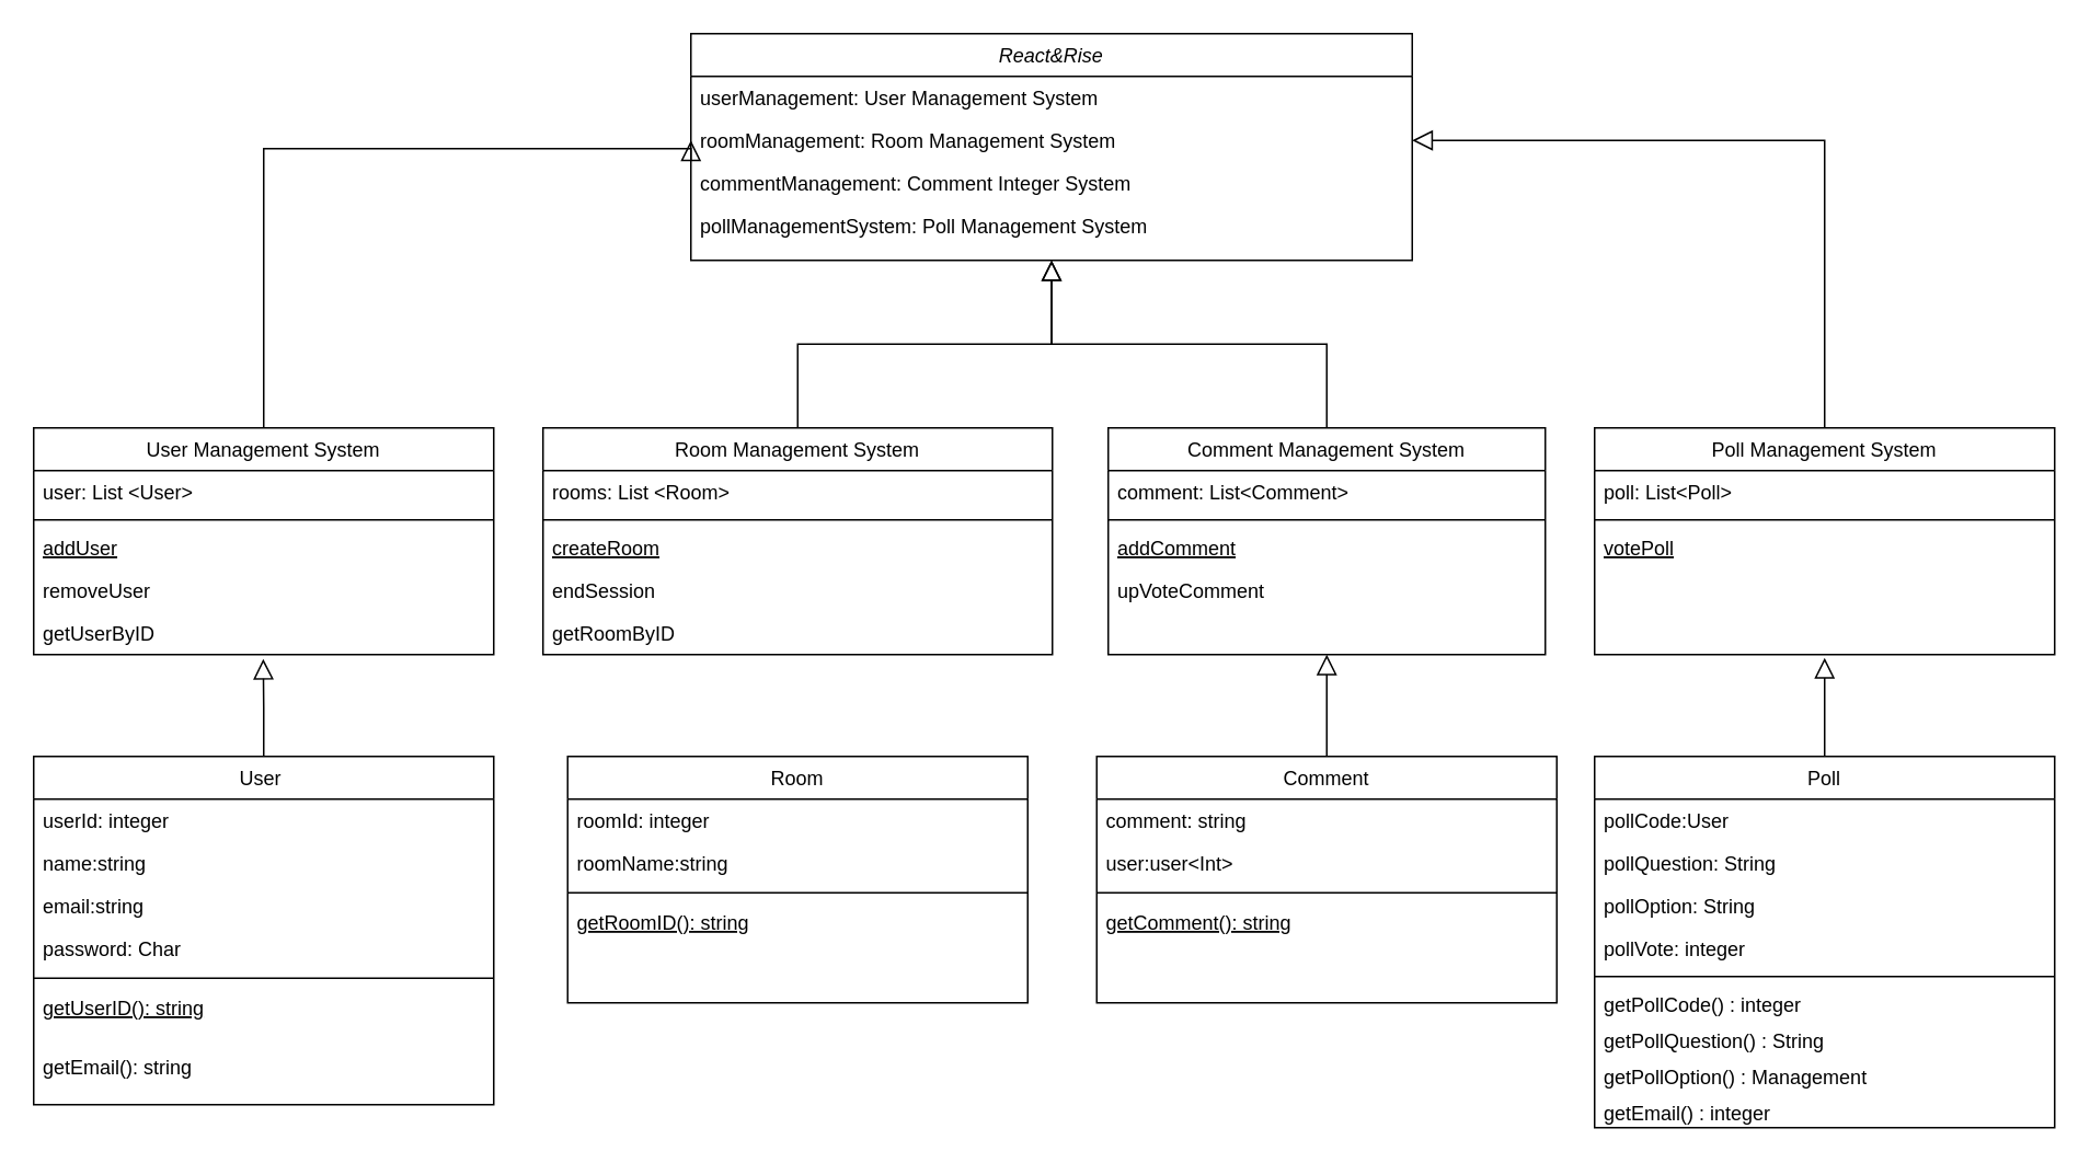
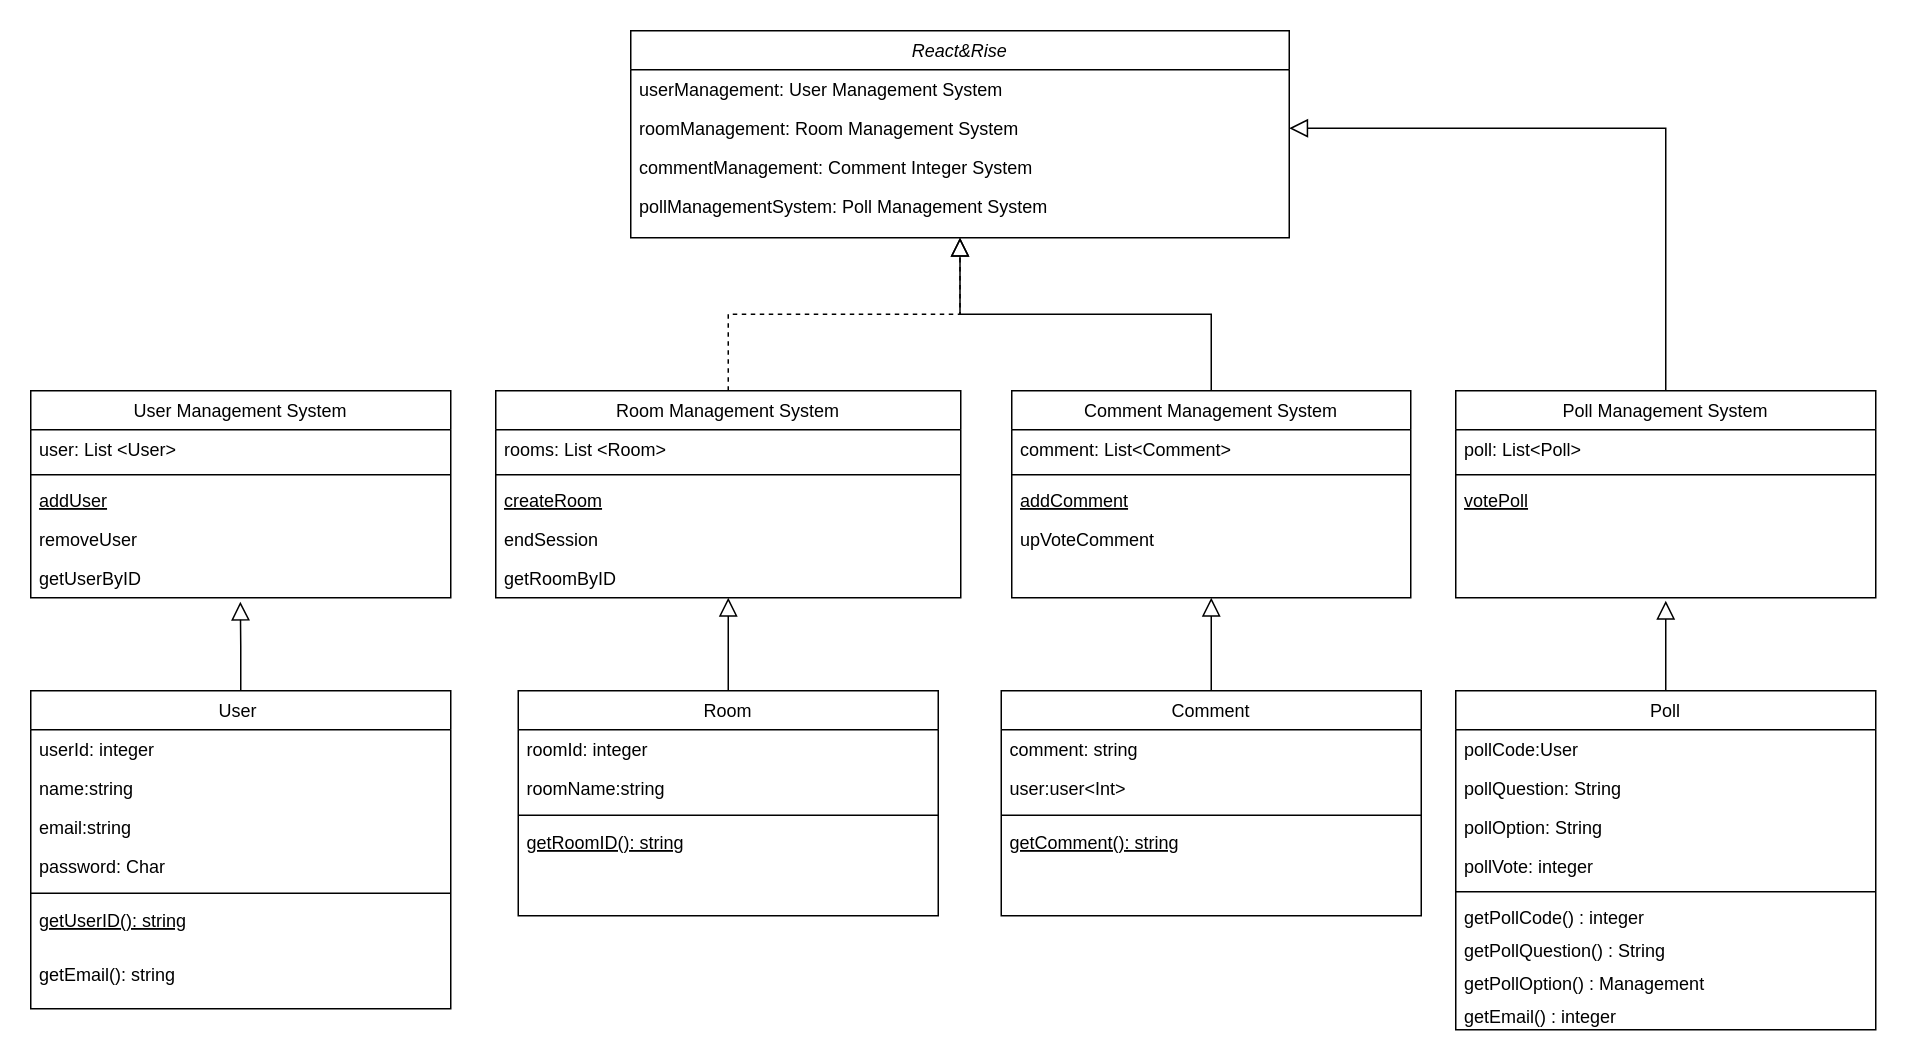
- <mxCell id="31" value="" style="endArrow=block;endSize=10;endFill=0;shadow=0;strokeWidth=1;rounded=0;curved=0;edgeStyle=elbowEdgeStyle;elbow=vertical;exitX=0.5;exitY=0;exitDx=0;exitDy=0;entryX=0;entryY=0.5;entryDx=0;entryDy=0;" parent="1" source="24" target="4" edge="1"><mxGeometry width="160" relative="1" as="geometry"><mxPoint x="495" y="270" as="sourcePoint" /><mxPoint x="649" y="168" as="targetPoint" /><Array as="points"><mxPoint x="170" y="90" /></Array></mxGeometry></mxCell>
- <mxCell id="13" value="" style="endArrow=block;endSize=10;endFill=0;shadow=0;strokeWidth=1;rounded=0;curved=0;edgeStyle=elbowEdgeStyle;elbow=vertical;" parent="1" source="7" target="2" edge="1"><mxGeometry width="160" relative="1" as="geometry"><mxPoint x="540" y="103" as="sourcePoint" /><mxPoint x="540" y="103" as="targetPoint" /></mxGeometry></mxCell>
+ <mxCell id="13" value="" style="endArrow=block;endSize=10;endFill=0;shadow=0;strokeWidth=1;rounded=0;curved=0;edgeStyle=elbowEdgeStyle;elbow=vertical;dashed=1;" parent="1" source="7" target="2" edge="1"><mxGeometry width="160" relative="1" as="geometry"><mxPoint x="540" y="103" as="sourcePoint" /><mxPoint x="540" y="103" as="targetPoint" /></mxGeometry></mxCell>
+ <mxCell id="62" value="" style="endArrow=block;endSize=10;endFill=0;shadow=0;strokeWidth=1;rounded=0;curved=0;edgeStyle=elbowEdgeStyle;elbow=vertical;exitX=0.5;exitY=0;exitDx=0;exitDy=0;" parent="1" source="50" target="12" edge="1"><mxGeometry width="160" relative="1" as="geometry"><mxPoint x="817" y="470" as="sourcePoint" /><mxPoint x="817" y="408" as="targetPoint" /><Array as="points" /></mxGeometry></mxCell>
